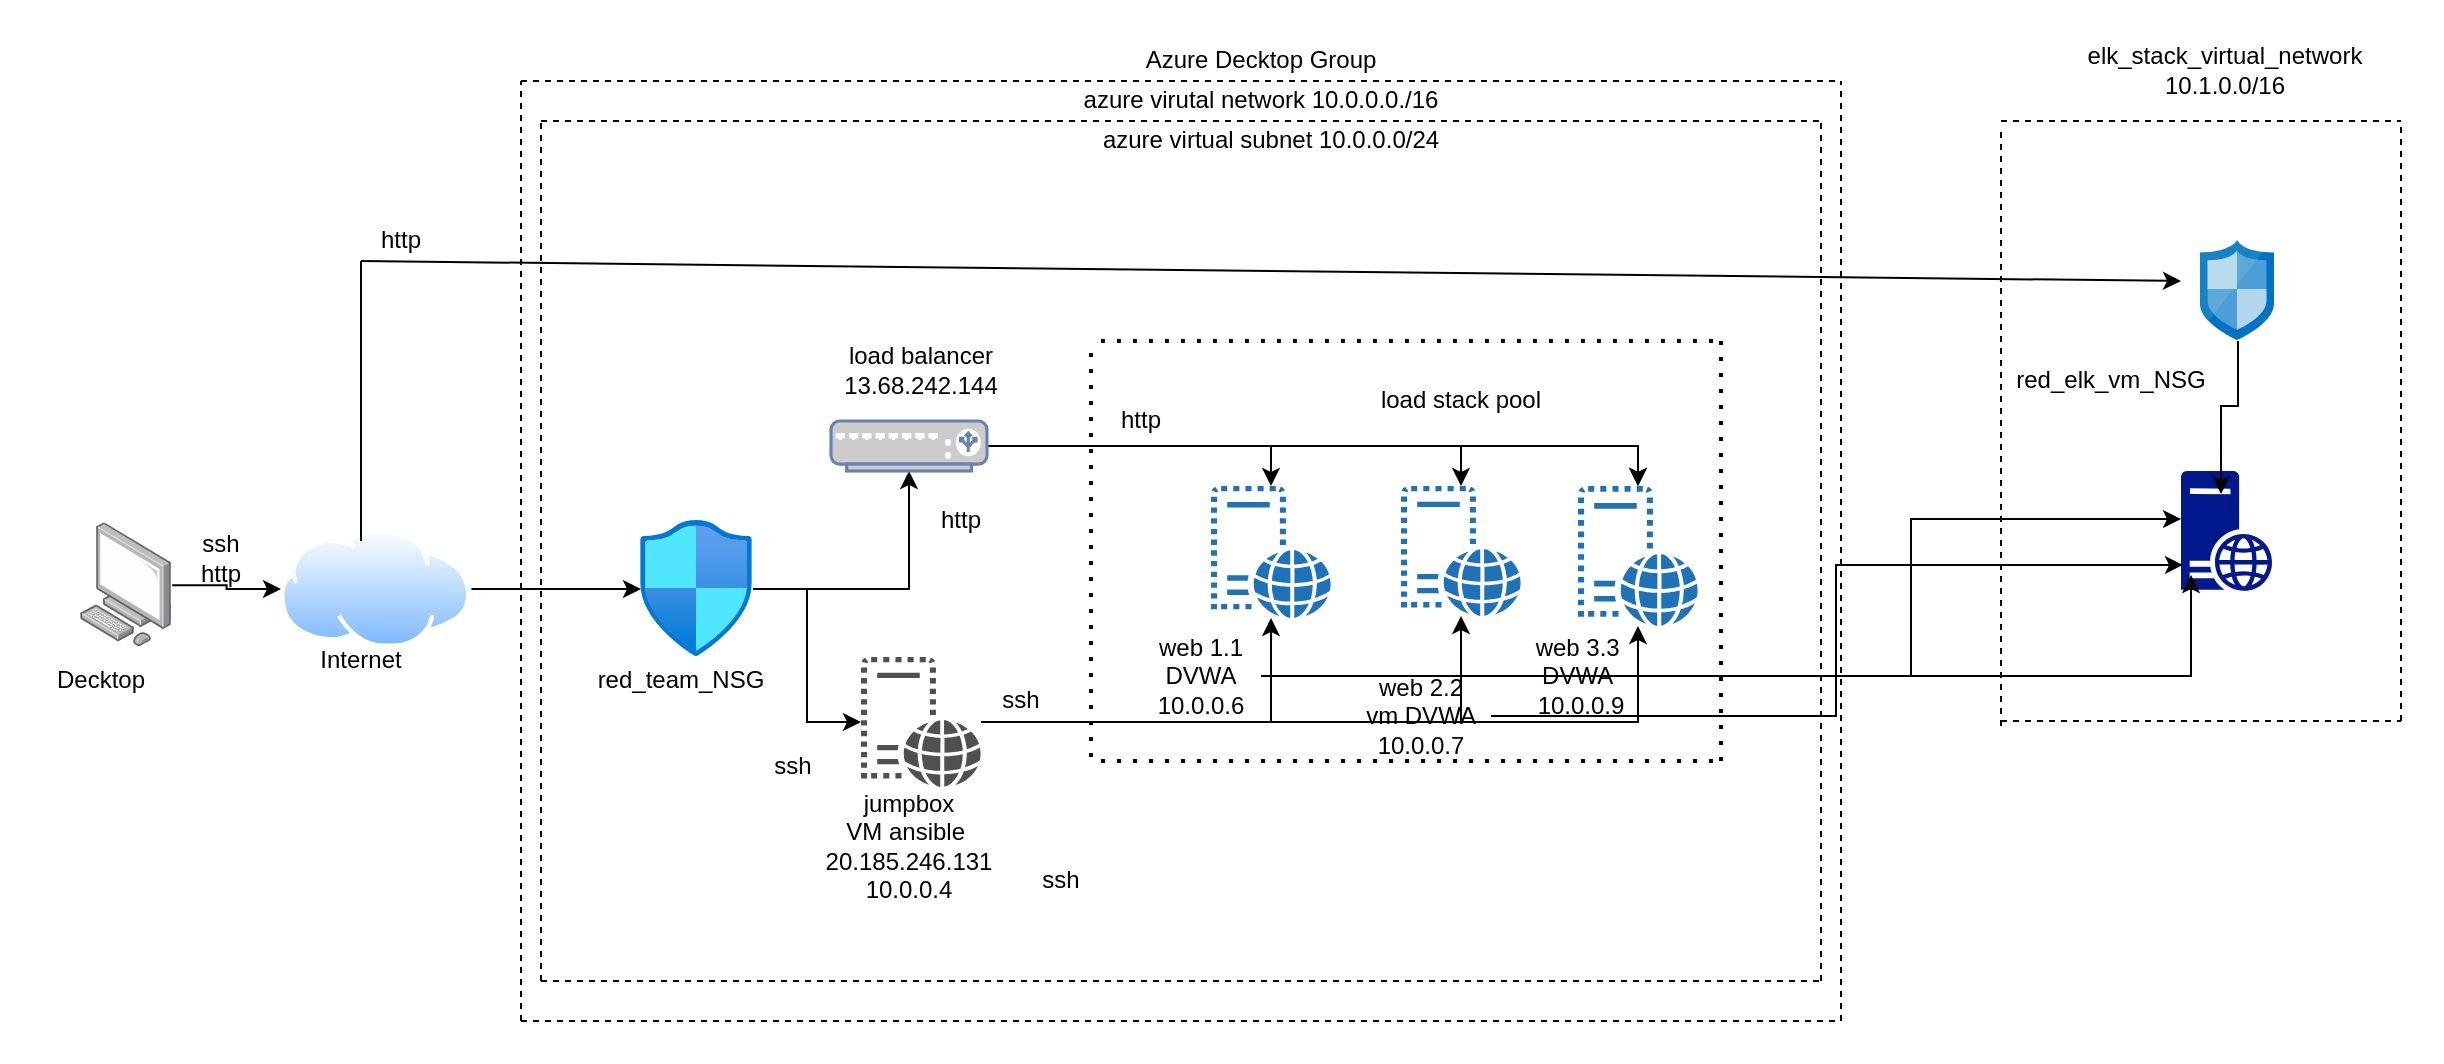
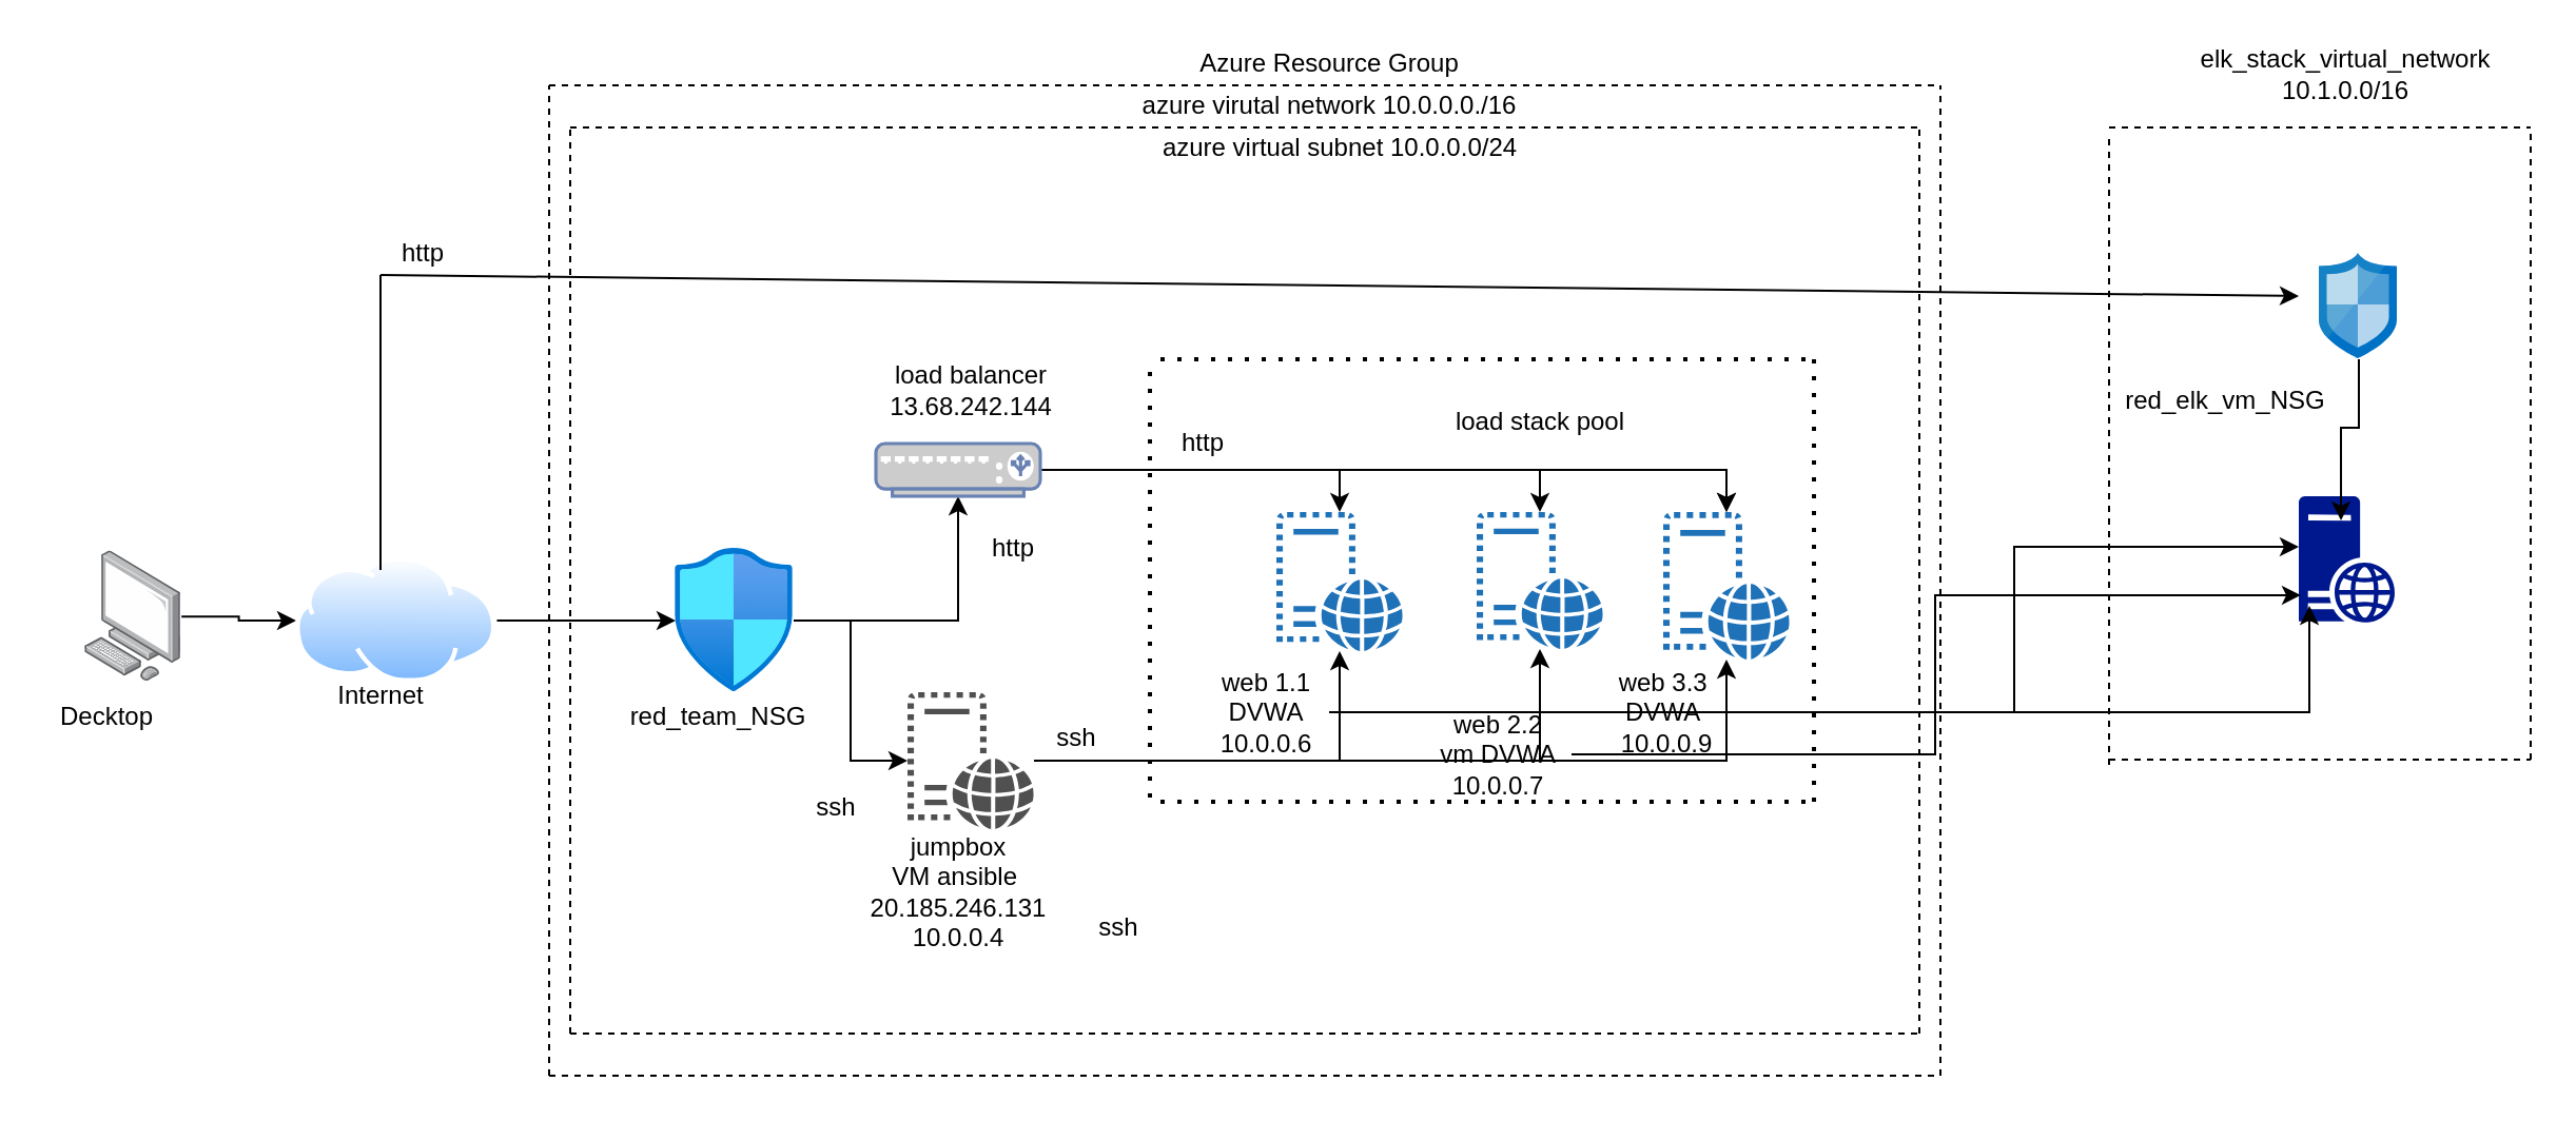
- <mxCell id="37" value="Azure Decktop Group" style="text;html=1;align=center;verticalAlign=middle;resizable=0;points=[];autosize=1;" parent="1" vertex="1"><mxGeometry x="560" y="20" width="140" height="20" as="geometry" /></mxCell>
+ <mxCell id="37" value="Azure Resource Group" style="text;html=1;align=center;verticalAlign=middle;resizable=0;points=[];autosize=1;" parent="1" vertex="1"><mxGeometry x="560" y="20" width="140" height="20" as="geometry" /></mxCell>
- <mxCell id="57" value="ssh&lt;br&gt;http" style="text;html=1;align=center;verticalAlign=middle;resizable=0;points=[];autosize=1;" parent="1" vertex="1"><mxGeometry x="90" y="264" width="40" height="30" as="geometry" /></mxCell>
